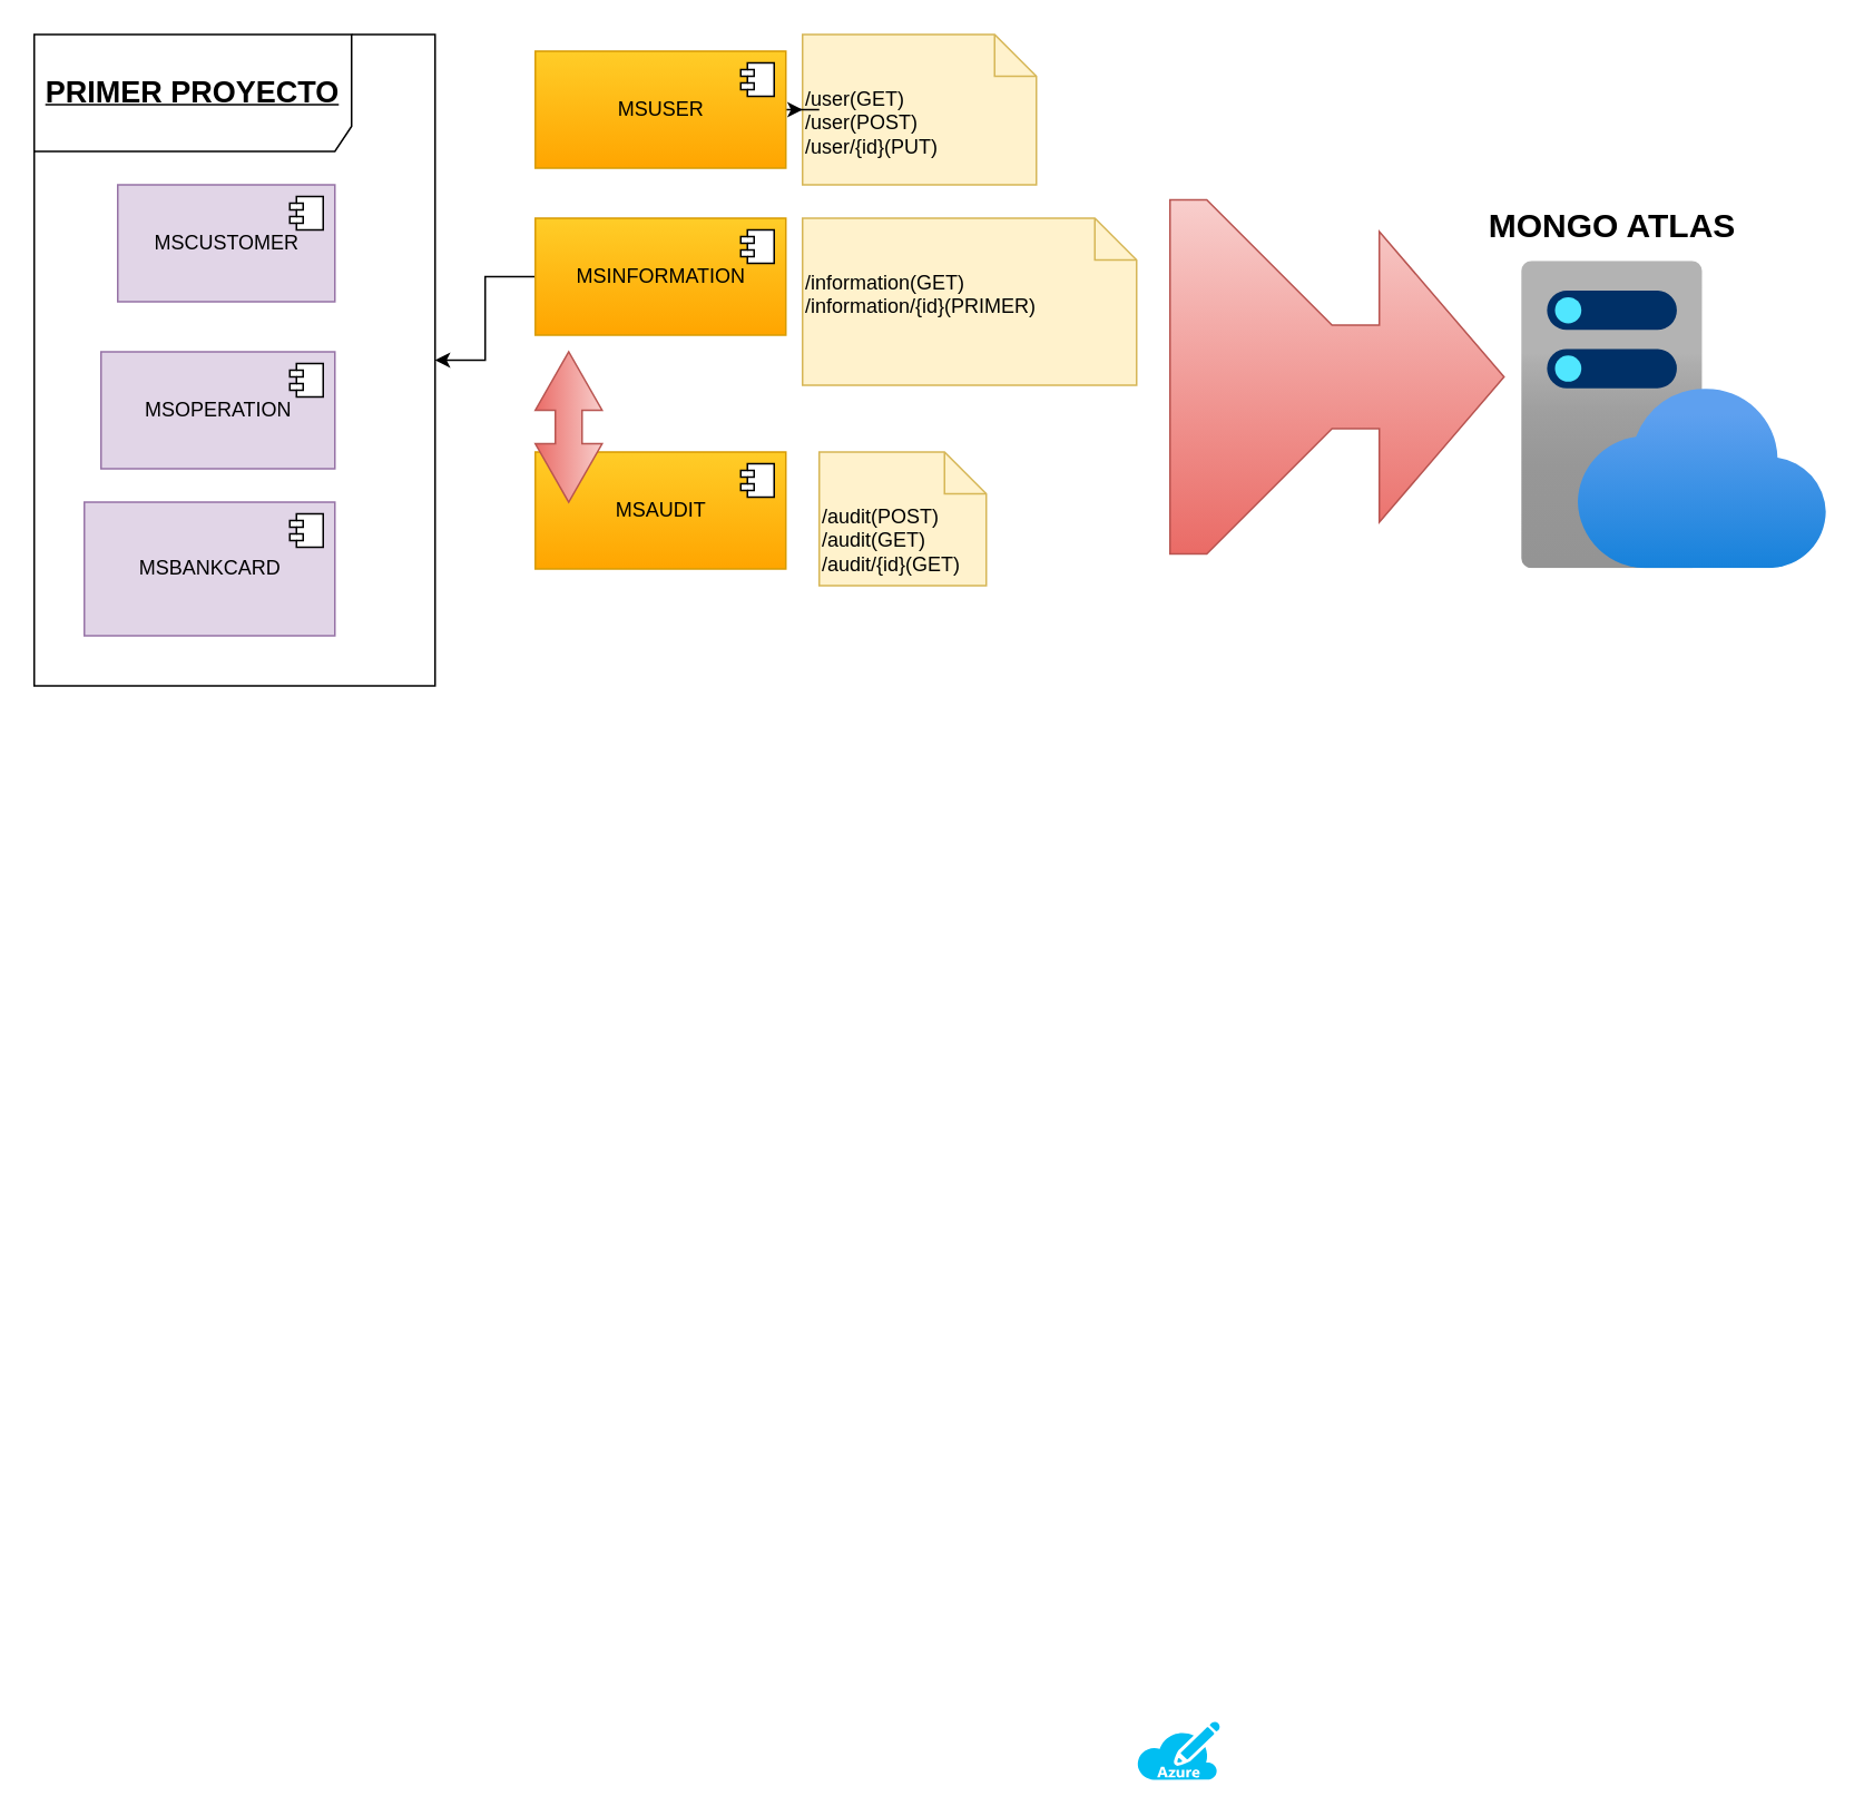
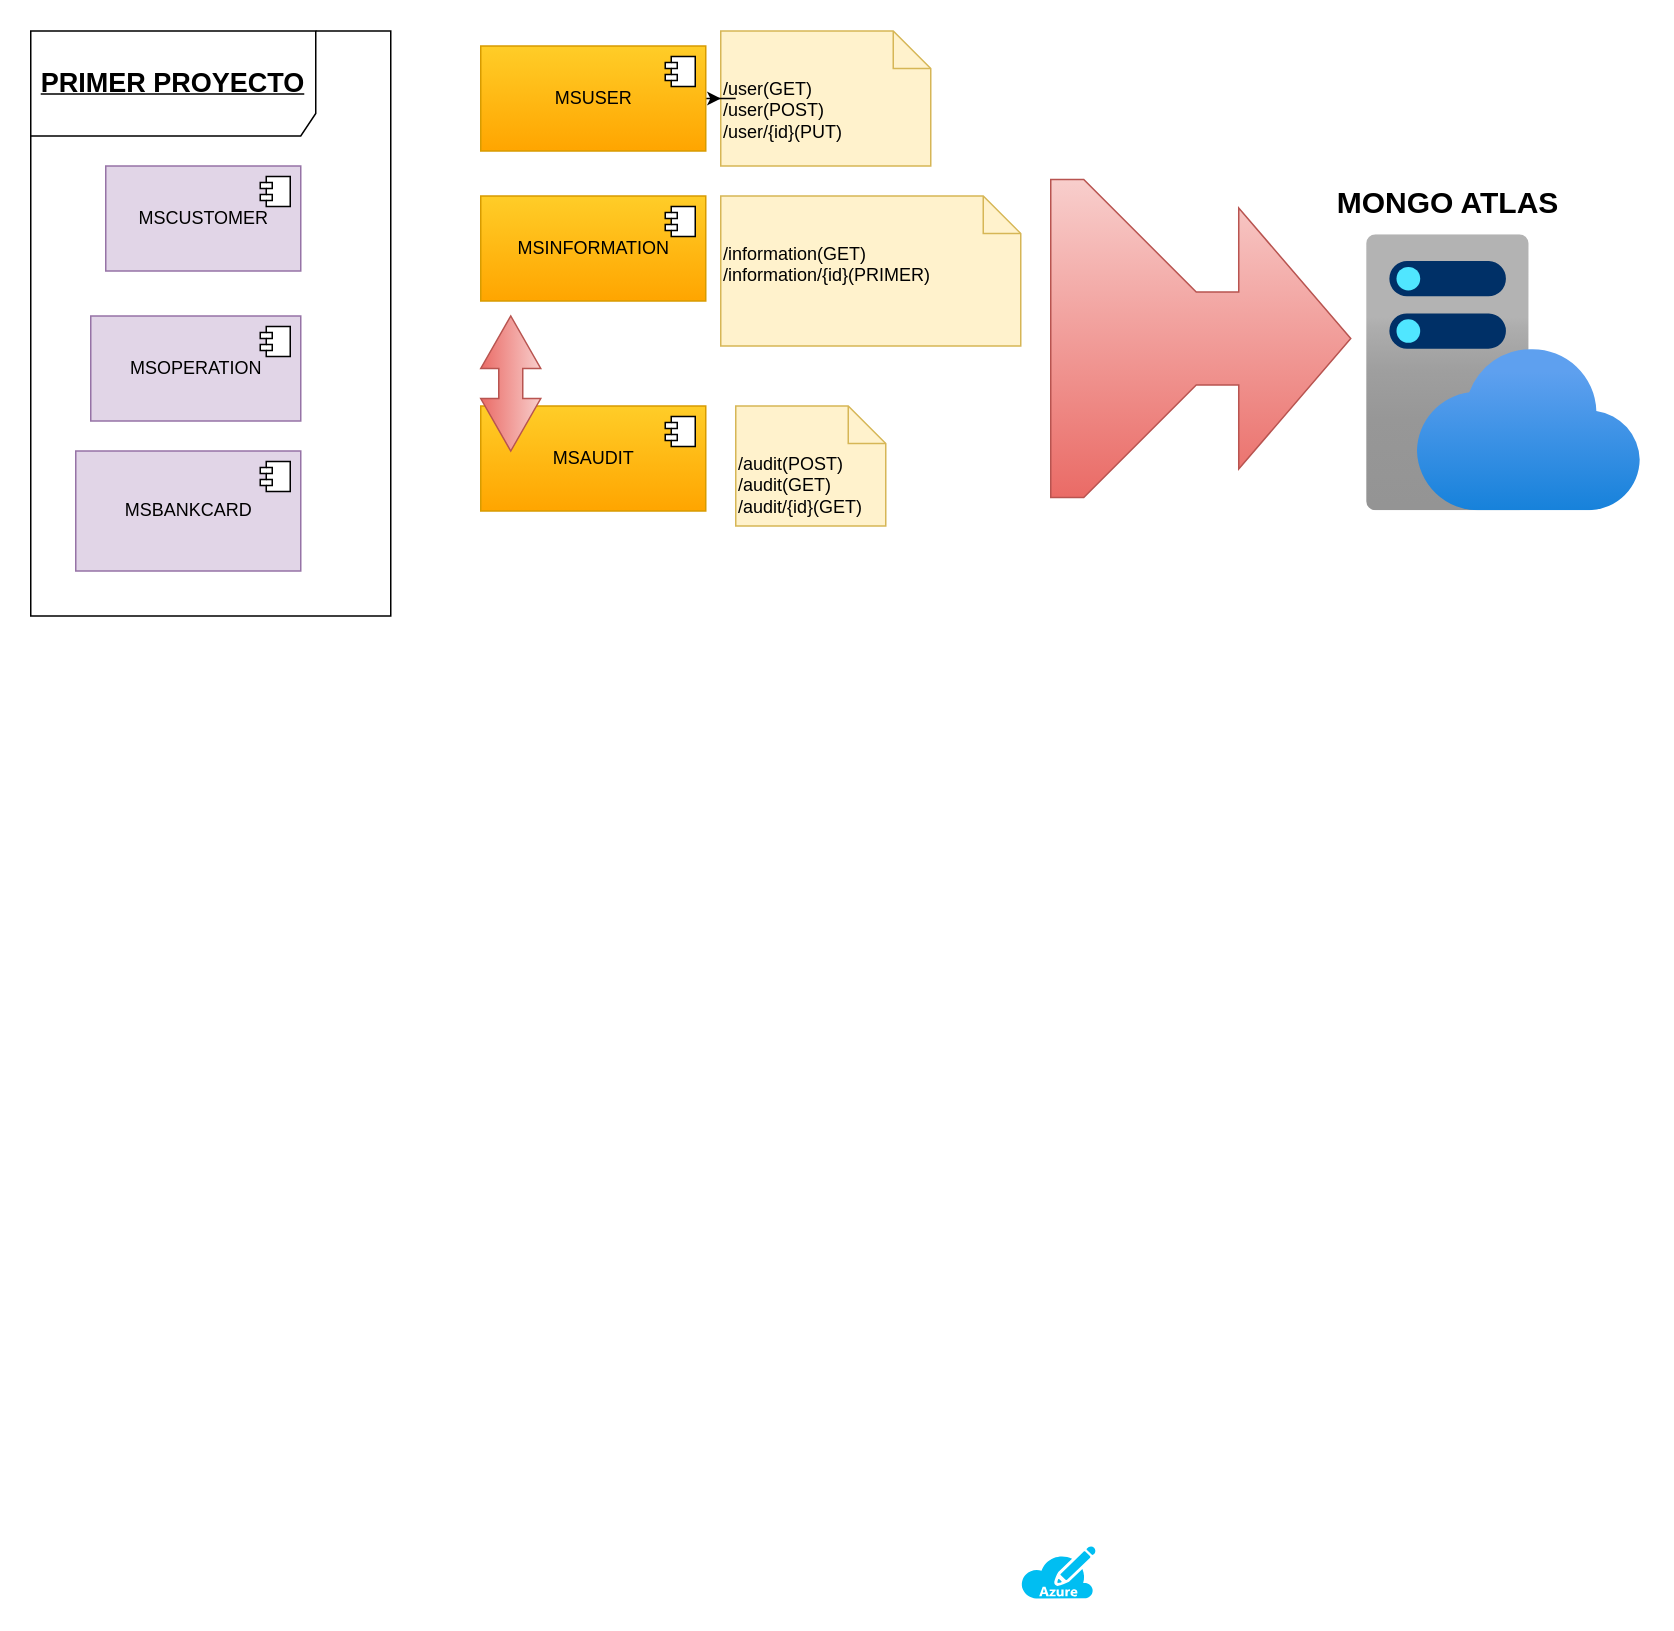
- <mxCell id="14" value="" style="edgeStyle=orthogonalEdgeStyle;rounded=0;orthogonalLoop=1;jettySize=auto;html=1;fontSize=20;" edge="1" parent="1" source="15" target="10"><mxGeometry relative="1" as="geometry"><Array as="points"><mxPoint y="165" x="290" /><mxPoint y="215" x="290" /></Array></mxGeometry></mxCell>
